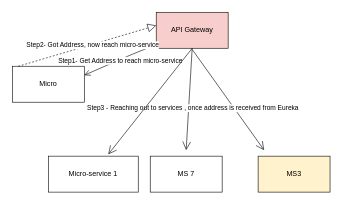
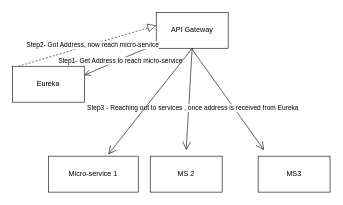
- <mxCell id="2" value="API Gateway" style="rounded=0;whiteSpace=wrap;html=1;fillColor=#f8cecc;" vertex="1" parent="1"><mxGeometry x="260" y="20" width="120" height="60" as="geometry" /></mxCell>
+ <mxCell id="2" value="API Gateway" style="rounded=0;whiteSpace=wrap;html=1;" vertex="1" parent="1"><mxGeometry x="260" y="20" width="120" height="60" as="geometry" /></mxCell>
- <mxCell id="3" value="Micro" style="rounded=0;whiteSpace=wrap;html=1;" vertex="1" parent="1"><mxGeometry x="20" y="110" width="120" height="60" as="geometry" /></mxCell>
+ <mxCell id="3" value="Eureka" style="rounded=0;whiteSpace=wrap;html=1;" vertex="1" parent="1"><mxGeometry x="20" y="110" width="120" height="60" as="geometry" /></mxCell>
- <mxCell id="5" value="MS 7" style="rounded=0;whiteSpace=wrap;html=1;" vertex="1" parent="1"><mxGeometry x="250" y="260" width="120" height="60" as="geometry" /></mxCell>
+ <mxCell id="5" value="MS 2" style="rounded=0;whiteSpace=wrap;html=1;" vertex="1" parent="1"><mxGeometry x="250" y="260" width="120" height="60" as="geometry" /></mxCell>
- <mxCell id="6" value="MS3" style="rounded=0;whiteSpace=wrap;html=1;fillColor=#fff2cc;" vertex="1" parent="1"><mxGeometry x="430" y="260" width="120" height="60" as="geometry" /></mxCell>
+ <mxCell id="6" value="MS3" style="rounded=0;whiteSpace=wrap;html=1;" vertex="1" parent="1"><mxGeometry x="430" y="260" width="120" height="60" as="geometry" /></mxCell>
